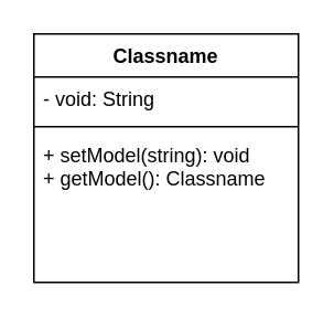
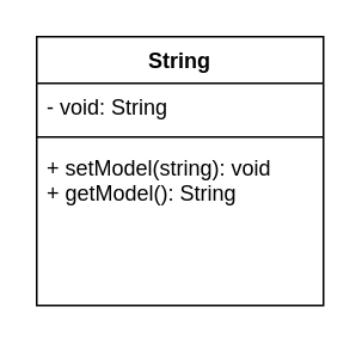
- <mxCell id="2" value="Classname" style="swimlane;fontStyle=1;align=center;verticalAlign=top;childLayout=stackLayout;horizontal=1;startSize=26;horizontalStack=0;resizeParent=1;resizeParentMax=0;resizeLast=0;collapsible=1;marginBottom=0;" vertex="1" parent="1"><mxGeometry x="20" y="20" width="160" height="150" as="geometry" /></mxCell>
+ <mxCell id="2" value="String" style="swimlane;fontStyle=1;align=center;verticalAlign=top;childLayout=stackLayout;horizontal=1;startSize=26;horizontalStack=0;resizeParent=1;resizeParentMax=0;resizeLast=0;collapsible=1;marginBottom=0;" vertex="1" parent="1"><mxGeometry x="20" y="20" width="160" height="150" as="geometry" /></mxCell>
- <mxCell id="5" value="+ setModel(string): void&#10;+ getModel(): Classname" style="text;strokeColor=none;fillColor=none;align=left;verticalAlign=top;spacingLeft=4;spacingRight=4;overflow=hidden;rotatable=0;points=[[0,0.5],[1,0.5]];portConstraint=eastwest;" vertex="1" parent="2"><mxGeometry y="60" width="160" height="90" as="geometry" /></mxCell>
+ <mxCell id="5" value="+ setModel(string): void&#10;+ getModel(): String" style="text;strokeColor=none;fillColor=none;align=left;verticalAlign=top;spacingLeft=4;spacingRight=4;overflow=hidden;rotatable=0;points=[[0,0.5],[1,0.5]];portConstraint=eastwest;" vertex="1" parent="2"><mxGeometry y="60" width="160" height="90" as="geometry" /></mxCell>
